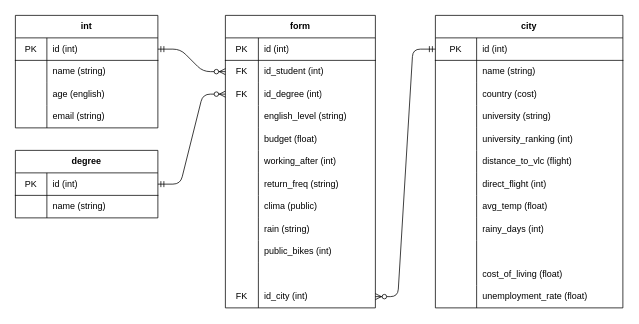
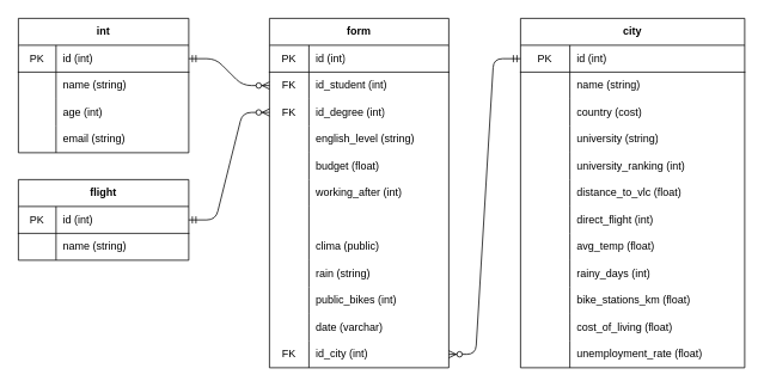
- <mxCell id="11" value="age (english)" style="shape=partialRectangle;html=1;whiteSpace=wrap;connectable=0;fillColor=none;top=0;left=0;bottom=0;right=0;align=left;spacingLeft=6;overflow=hidden;" parent="9" vertex="1"><mxGeometry x="42" width="148" height="30" as="geometry" /></mxCell>
+ <mxCell id="11" value="age (int)" style="shape=partialRectangle;html=1;whiteSpace=wrap;connectable=0;fillColor=none;top=0;left=0;bottom=0;right=0;align=left;spacingLeft=6;overflow=hidden;" parent="9" vertex="1"><mxGeometry x="42" width="148" height="30" as="geometry" /></mxCell>
- <mxCell id="89" value="degree" style="shape=table;html=1;whiteSpace=wrap;startSize=30;container=1;collapsible=0;childLayout=tableLayout;fixedRows=1;rowLines=0;fontStyle=1;align=center;" parent="1" vertex="1"><mxGeometry x="20" y="200" width="190" height="90" as="geometry" /></mxCell>
+ <mxCell id="89" value="flight" style="shape=table;html=1;whiteSpace=wrap;startSize=30;container=1;collapsible=0;childLayout=tableLayout;fixedRows=1;rowLines=0;fontStyle=1;align=center;" parent="1" vertex="1"><mxGeometry x="20" y="200" width="190" height="90" as="geometry" /></mxCell>
- <mxCell id="33" value="distance_to_vlc (flight)" style="shape=partialRectangle;html=1;whiteSpace=wrap;connectable=0;fillColor=none;top=0;left=0;bottom=0;right=0;align=left;spacingLeft=6;overflow=hidden;" parent="31" vertex="1"><mxGeometry x="55" width="195" height="30" as="geometry" /></mxCell>
+ <mxCell id="33" value="distance_to_vlc (float)" style="shape=partialRectangle;html=1;whiteSpace=wrap;connectable=0;fillColor=none;top=0;left=0;bottom=0;right=0;align=left;spacingLeft=6;overflow=hidden;" parent="31" vertex="1"><mxGeometry x="55" width="195" height="30" as="geometry" /></mxCell>
- <mxCell id="73" value="return_freq (string)" style="shape=partialRectangle;html=1;whiteSpace=wrap;connectable=0;fillColor=none;top=0;left=0;bottom=0;right=0;align=left;spacingLeft=6;overflow=hidden;" parent="71" vertex="1"><mxGeometry x="44" width="156" height="30" as="geometry" /></mxCell>
+ <mxCell id="45" value="bike_stations_km (float)" style="shape=partialRectangle;html=1;whiteSpace=wrap;connectable=0;fillColor=none;top=0;left=0;bottom=0;right=0;align=left;spacingLeft=6;overflow=hidden;" parent="43" vertex="1"><mxGeometry x="55" width="195" height="30" as="geometry" /></mxCell>
+ <mxCell id="85" value="date (varchar)" style="shape=partialRectangle;html=1;whiteSpace=wrap;connectable=0;fillColor=none;top=0;left=0;bottom=0;right=0;align=left;spacingLeft=6;overflow=hidden;" parent="83" vertex="1"><mxGeometry x="44" width="156" height="30" as="geometry" /></mxCell>
